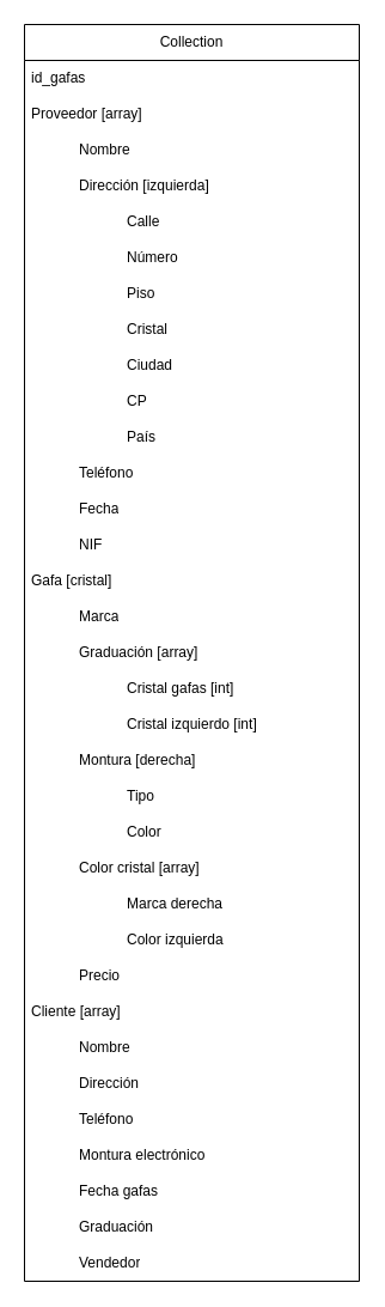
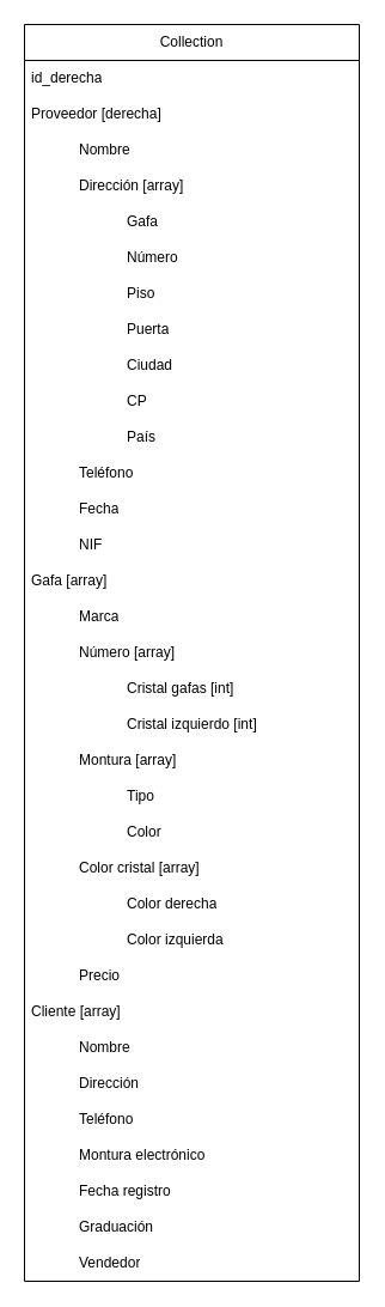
- <mxCell id="3" value="id_gafas" style="text;strokeColor=none;fillColor=none;align=left;verticalAlign=middle;spacingLeft=4;spacingRight=4;overflow=hidden;points=[[0,0.5],[1,0.5]];portConstraint=eastwest;rotatable=0;whiteSpace=wrap;html=1;" vertex="1" parent="2"><mxGeometry y="30" width="280" height="30" as="geometry" /></mxCell>
+ <mxCell id="3" value="id_derecha" style="text;strokeColor=none;fillColor=none;align=left;verticalAlign=middle;spacingLeft=4;spacingRight=4;overflow=hidden;points=[[0,0.5],[1,0.5]];portConstraint=eastwest;rotatable=0;whiteSpace=wrap;html=1;" vertex="1" parent="2"><mxGeometry y="30" width="280" height="30" as="geometry" /></mxCell>
- <mxCell id="4" value="Proveedor [array]" style="text;strokeColor=none;fillColor=none;align=left;verticalAlign=middle;spacingLeft=4;spacingRight=4;overflow=hidden;points=[[0,0.5],[1,0.5]];portConstraint=eastwest;rotatable=0;whiteSpace=wrap;html=1;" vertex="1" parent="2"><mxGeometry y="60" width="280" height="30" as="geometry" /></mxCell>
+ <mxCell id="4" value="Proveedor [derecha]" style="text;strokeColor=none;fillColor=none;align=left;verticalAlign=middle;spacingLeft=4;spacingRight=4;overflow=hidden;points=[[0,0.5],[1,0.5]];portConstraint=eastwest;rotatable=0;whiteSpace=wrap;html=1;" vertex="1" parent="2"><mxGeometry y="60" width="280" height="30" as="geometry" /></mxCell>
- <mxCell id="6" value="&lt;blockquote style=&quot;margin: 0 0 0 40px; border: none; padding: 0px;&quot;&gt;Dirección [izquierda]&lt;span style=&quot;white-space: pre;&quot;&gt; &lt;/span&gt;&lt;/blockquote&gt;" style="text;strokeColor=none;fillColor=none;align=left;verticalAlign=middle;spacingLeft=4;spacingRight=4;overflow=hidden;points=[[0,0.5],[1,0.5]];portConstraint=eastwest;rotatable=0;whiteSpace=wrap;html=1;" vertex="1" parent="2"><mxGeometry y="120" width="280" height="30" as="geometry" /></mxCell>
+ <mxCell id="6" value="&lt;blockquote style=&quot;margin: 0 0 0 40px; border: none; padding: 0px;&quot;&gt;Dirección [array]&lt;span style=&quot;white-space: pre;&quot;&gt; &lt;/span&gt;&lt;/blockquote&gt;" style="text;strokeColor=none;fillColor=none;align=left;verticalAlign=middle;spacingLeft=4;spacingRight=4;overflow=hidden;points=[[0,0.5],[1,0.5]];portConstraint=eastwest;rotatable=0;whiteSpace=wrap;html=1;" vertex="1" parent="2"><mxGeometry y="120" width="280" height="30" as="geometry" /></mxCell>
- <mxCell id="7" value="&lt;blockquote style=&quot;margin: 0 0 0 40px; border: none; padding: 0px;&quot;&gt;&lt;blockquote style=&quot;margin: 0 0 0 40px; border: none; padding: 0px;&quot;&gt;Calle&lt;/blockquote&gt;&lt;/blockquote&gt;" style="text;strokeColor=none;fillColor=none;align=left;verticalAlign=middle;spacingLeft=4;spacingRight=4;overflow=hidden;points=[[0,0.5],[1,0.5]];portConstraint=eastwest;rotatable=0;whiteSpace=wrap;html=1;" vertex="1" parent="2"><mxGeometry y="150" width="280" height="30" as="geometry" /></mxCell>
+ <mxCell id="7" value="&lt;blockquote style=&quot;margin: 0 0 0 40px; border: none; padding: 0px;&quot;&gt;&lt;blockquote style=&quot;margin: 0 0 0 40px; border: none; padding: 0px;&quot;&gt;Gafa&lt;/blockquote&gt;&lt;/blockquote&gt;" style="text;strokeColor=none;fillColor=none;align=left;verticalAlign=middle;spacingLeft=4;spacingRight=4;overflow=hidden;points=[[0,0.5],[1,0.5]];portConstraint=eastwest;rotatable=0;whiteSpace=wrap;html=1;" vertex="1" parent="2"><mxGeometry y="150" width="280" height="30" as="geometry" /></mxCell>
- <mxCell id="10" value="&lt;blockquote style=&quot;margin: 0 0 0 40px; border: none; padding: 0px;&quot;&gt;&lt;blockquote style=&quot;margin: 0 0 0 40px; border: none; padding: 0px;&quot;&gt;Cristal&lt;/blockquote&gt;&lt;/blockquote&gt;" style="text;strokeColor=none;fillColor=none;align=left;verticalAlign=middle;spacingLeft=4;spacingRight=4;overflow=hidden;points=[[0,0.5],[1,0.5]];portConstraint=eastwest;rotatable=0;whiteSpace=wrap;html=1;" vertex="1" parent="2"><mxGeometry y="240" width="280" height="30" as="geometry" /></mxCell>
+ <mxCell id="10" value="&lt;blockquote style=&quot;margin: 0 0 0 40px; border: none; padding: 0px;&quot;&gt;&lt;blockquote style=&quot;margin: 0 0 0 40px; border: none; padding: 0px;&quot;&gt;Puerta&lt;/blockquote&gt;&lt;/blockquote&gt;" style="text;strokeColor=none;fillColor=none;align=left;verticalAlign=middle;spacingLeft=4;spacingRight=4;overflow=hidden;points=[[0,0.5],[1,0.5]];portConstraint=eastwest;rotatable=0;whiteSpace=wrap;html=1;" vertex="1" parent="2"><mxGeometry y="240" width="280" height="30" as="geometry" /></mxCell>
- <mxCell id="17" value="Gafa [cristal]" style="text;strokeColor=none;fillColor=none;align=left;verticalAlign=middle;spacingLeft=4;spacingRight=4;overflow=hidden;points=[[0,0.5],[1,0.5]];portConstraint=eastwest;rotatable=0;whiteSpace=wrap;html=1;" vertex="1" parent="2"><mxGeometry y="450" width="280" height="30" as="geometry" /></mxCell>
+ <mxCell id="17" value="Gafa [array]" style="text;strokeColor=none;fillColor=none;align=left;verticalAlign=middle;spacingLeft=4;spacingRight=4;overflow=hidden;points=[[0,0.5],[1,0.5]];portConstraint=eastwest;rotatable=0;whiteSpace=wrap;html=1;" vertex="1" parent="2"><mxGeometry y="450" width="280" height="30" as="geometry" /></mxCell>
- <mxCell id="19" value="&lt;blockquote style=&quot;margin: 0 0 0 40px; border: none; padding: 0px;&quot;&gt;Graduación [array]&lt;/blockquote&gt;" style="text;strokeColor=none;fillColor=none;align=left;verticalAlign=middle;spacingLeft=4;spacingRight=4;overflow=hidden;points=[[0,0.5],[1,0.5]];portConstraint=eastwest;rotatable=0;whiteSpace=wrap;html=1;" vertex="1" parent="2"><mxGeometry y="510" width="280" height="30" as="geometry" /></mxCell>
+ <mxCell id="19" value="&lt;blockquote style=&quot;margin: 0 0 0 40px; border: none; padding: 0px;&quot;&gt;Número [array]&lt;/blockquote&gt;" style="text;strokeColor=none;fillColor=none;align=left;verticalAlign=middle;spacingLeft=4;spacingRight=4;overflow=hidden;points=[[0,0.5],[1,0.5]];portConstraint=eastwest;rotatable=0;whiteSpace=wrap;html=1;" vertex="1" parent="2"><mxGeometry y="510" width="280" height="30" as="geometry" /></mxCell>
- <mxCell id="22" value="&lt;blockquote style=&quot;margin: 0 0 0 40px; border: none; padding: 0px;&quot;&gt;Montura [derecha]&lt;/blockquote&gt;" style="text;strokeColor=none;fillColor=none;align=left;verticalAlign=middle;spacingLeft=4;spacingRight=4;overflow=hidden;points=[[0,0.5],[1,0.5]];portConstraint=eastwest;rotatable=0;whiteSpace=wrap;html=1;" vertex="1" parent="2"><mxGeometry y="600" width="280" height="30" as="geometry" /></mxCell>
+ <mxCell id="22" value="&lt;blockquote style=&quot;margin: 0 0 0 40px; border: none; padding: 0px;&quot;&gt;Montura [array]&lt;/blockquote&gt;" style="text;strokeColor=none;fillColor=none;align=left;verticalAlign=middle;spacingLeft=4;spacingRight=4;overflow=hidden;points=[[0,0.5],[1,0.5]];portConstraint=eastwest;rotatable=0;whiteSpace=wrap;html=1;" vertex="1" parent="2"><mxGeometry y="600" width="280" height="30" as="geometry" /></mxCell>
- <mxCell id="26" value="&lt;blockquote style=&quot;margin: 0 0 0 40px; border: none; padding: 0px;&quot;&gt;&lt;blockquote style=&quot;margin: 0 0 0 40px; border: none; padding: 0px;&quot;&gt;Marca derecha&lt;/blockquote&gt;&lt;/blockquote&gt;" style="text;strokeColor=none;fillColor=none;align=left;verticalAlign=middle;spacingLeft=4;spacingRight=4;overflow=hidden;points=[[0,0.5],[1,0.5]];portConstraint=eastwest;rotatable=0;whiteSpace=wrap;html=1;" vertex="1" parent="2"><mxGeometry y="720" width="280" height="30" as="geometry" /></mxCell>
+ <mxCell id="26" value="&lt;blockquote style=&quot;margin: 0 0 0 40px; border: none; padding: 0px;&quot;&gt;&lt;blockquote style=&quot;margin: 0 0 0 40px; border: none; padding: 0px;&quot;&gt;Color derecha&lt;/blockquote&gt;&lt;/blockquote&gt;" style="text;strokeColor=none;fillColor=none;align=left;verticalAlign=middle;spacingLeft=4;spacingRight=4;overflow=hidden;points=[[0,0.5],[1,0.5]];portConstraint=eastwest;rotatable=0;whiteSpace=wrap;html=1;" vertex="1" parent="2"><mxGeometry y="720" width="280" height="30" as="geometry" /></mxCell>
- <mxCell id="34" value="&lt;blockquote style=&quot;margin: 0 0 0 40px; border: none; padding: 0px;&quot;&gt;Fecha gafas&lt;/blockquote&gt;" style="text;strokeColor=none;fillColor=none;align=left;verticalAlign=middle;spacingLeft=4;spacingRight=4;overflow=hidden;points=[[0,0.5],[1,0.5]];portConstraint=eastwest;rotatable=0;whiteSpace=wrap;html=1;" vertex="1" parent="2"><mxGeometry y="960" width="280" height="30" as="geometry" /></mxCell>
+ <mxCell id="34" value="&lt;blockquote style=&quot;margin: 0 0 0 40px; border: none; padding: 0px;&quot;&gt;Fecha registro&lt;/blockquote&gt;" style="text;strokeColor=none;fillColor=none;align=left;verticalAlign=middle;spacingLeft=4;spacingRight=4;overflow=hidden;points=[[0,0.5],[1,0.5]];portConstraint=eastwest;rotatable=0;whiteSpace=wrap;html=1;" vertex="1" parent="2"><mxGeometry y="960" width="280" height="30" as="geometry" /></mxCell>
